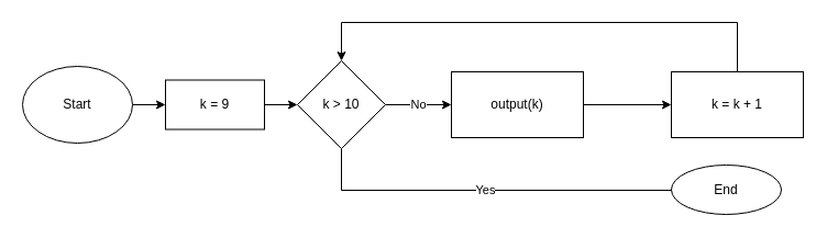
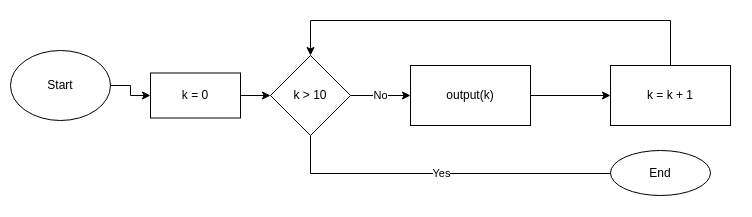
- <mxCell id="3" value="Start" style="ellipse;whiteSpace=wrap;html=1;" parent="1" vertex="1"><mxGeometry x="20" y="60" width="100" height="70" as="geometry" /></mxCell>
+ <mxCell id="3" value="Start" style="ellipse;whiteSpace=wrap;html=1;" parent="1" vertex="1"><mxGeometry x="10" y="50" width="100" height="70" as="geometry" /></mxCell>
- <mxCell id="13" value="k = 9" style="whiteSpace=wrap;html=1;" parent="1" vertex="1"><mxGeometry x="150" y="72.5" width="90" height="45" as="geometry" /></mxCell>
+ <mxCell id="13" value="k = 0" style="whiteSpace=wrap;html=1;" parent="1" vertex="1"><mxGeometry x="150" y="72.5" width="90" height="45" as="geometry" /></mxCell>
